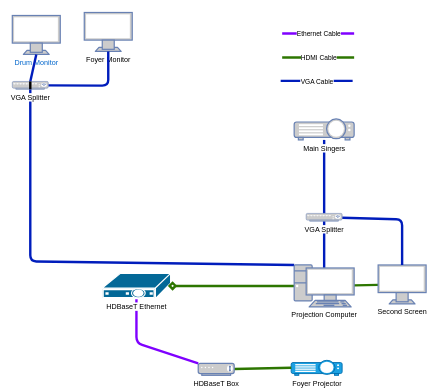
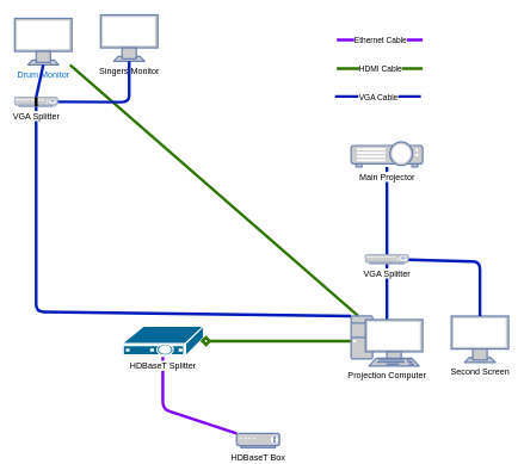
- <mxCell id="13" value="&lt;font style=&quot;background-color: rgb(255, 255, 255);&quot; color=&quot;#000000&quot;&gt;Foyer Monitor&lt;/font&gt;" style="fontColor=#0066CC;verticalAlign=top;verticalLabelPosition=bottom;labelPosition=center;align=center;html=1;outlineConnect=0;fillColor=#CCCCCC;strokeColor=#6881B3;gradientColor=none;gradientDirection=north;strokeWidth=2;shape=mxgraph.networks.monitor;labelBackgroundColor=#FFFFFF;" parent="1" vertex="1"><mxGeometry x="140" y="20" width="80" height="65" as="geometry" /></mxCell>
+ <mxCell id="13" value="&lt;font style=&quot;background-color: rgb(255, 255, 255);&quot; color=&quot;#000000&quot;&gt;Singers Monitor&lt;/font&gt;" style="fontColor=#0066CC;verticalAlign=top;verticalLabelPosition=bottom;labelPosition=center;align=center;html=1;outlineConnect=0;fillColor=#CCCCCC;strokeColor=#6881B3;gradientColor=none;gradientDirection=north;strokeWidth=2;shape=mxgraph.networks.monitor;labelBackgroundColor=#FFFFFF;" parent="1" vertex="1"><mxGeometry x="140" y="20" width="80" height="65" as="geometry" /></mxCell>
- <mxCell id="3" value="&lt;font style=&quot;background-color: rgb(255, 255, 255);&quot; color=&quot;#000000&quot;&gt;Main Singers&lt;/font&gt;" style="fontColor=#0066CC;verticalAlign=top;verticalLabelPosition=bottom;labelPosition=center;align=center;html=1;outlineConnect=0;fillColor=#CCCCCC;strokeColor=#6881B3;gradientColor=none;gradientDirection=north;strokeWidth=2;shape=mxgraph.networks.video_projector;" parent="1" vertex="1"><mxGeometry x="490" y="197.5" width="100" height="35" as="geometry" /></mxCell>
+ <mxCell id="3" value="&lt;font style=&quot;background-color: rgb(255, 255, 255);&quot; color=&quot;#000000&quot;&gt;Main Projector&lt;/font&gt;" style="fontColor=#0066CC;verticalAlign=top;verticalLabelPosition=bottom;labelPosition=center;align=center;html=1;outlineConnect=0;fillColor=#CCCCCC;strokeColor=#6881B3;gradientColor=none;gradientDirection=north;strokeWidth=2;shape=mxgraph.networks.video_projector;" parent="1" vertex="1"><mxGeometry x="490" y="197.5" width="100" height="35" as="geometry" /></mxCell>
- <mxCell id="7" style="edgeStyle=none;html=1;fontColor=#000000;strokeColor=#2D7600;endArrow=none;endFill=0;fillColor=#60a917;strokeWidth=4;" parent="1" source="11" target="12" edge="1"><mxGeometry relative="1" as="geometry" /></mxCell>
+ <mxCell id="7" style="edgeStyle=none;html=1;fontColor=#000000;strokeColor=#2D7600;endArrow=none;endFill=0;fillColor=#60a917;strokeWidth=4;" parent="1" source="11" target="14" edge="1"><mxGeometry relative="1" as="geometry" /></mxCell>
- <mxCell id="6" value="&lt;font style=&quot;background-color: rgb(255, 255, 255);&quot; color=&quot;#000000&quot;&gt;HDBaseT Ethernet&lt;/font&gt;" style="shape=mxgraph.cisco.misc.set_top_box;html=1;pointerEvents=1;dashed=0;fillColor=#036897;strokeColor=#ffffff;strokeWidth=2;verticalLabelPosition=bottom;verticalAlign=top;align=center;outlineConnect=0;" parent="1" vertex="1"><mxGeometry x="170" y="455" width="114" height="42" as="geometry" /></mxCell>
+ <mxCell id="6" value="&lt;font style=&quot;background-color: rgb(255, 255, 255);&quot; color=&quot;#000000&quot;&gt;HDBaseT Splitter&lt;/font&gt;" style="shape=mxgraph.cisco.misc.set_top_box;html=1;pointerEvents=1;dashed=0;fillColor=#036897;strokeColor=#ffffff;strokeWidth=2;verticalLabelPosition=bottom;verticalAlign=top;align=center;outlineConnect=0;" parent="1" vertex="1"><mxGeometry x="170" y="455" width="114" height="42" as="geometry" /></mxCell>
- <mxCell id="15" style="edgeStyle=none;html=1;strokeColor=#2D7600;strokeWidth=4;fontColor=#000000;endArrow=none;endFill=0;fillColor=#60a917;entryX=0;entryY=0.5;entryDx=0;entryDy=0;entryPerimeter=0;" parent="1" source="16" target="4" edge="1"><mxGeometry relative="1" as="geometry"><mxPoint x="450" y="615" as="targetPoint" /></mxGeometry></mxCell>
- <mxCell id="4" value="&lt;font style=&quot;background-color: rgb(255, 255, 255);&quot; color=&quot;#000000&quot;&gt;Foyer Projector&lt;/font&gt;" style="fontColor=#ffffff;verticalAlign=top;verticalLabelPosition=bottom;labelPosition=center;align=center;html=1;outlineConnect=0;fillColor=#1ba1e2;strokeColor=#006EAF;gradientDirection=north;strokeWidth=2;shape=mxgraph.networks.video_projector;" parent="1" vertex="1"><mxGeometry x="485" y="600" width="85" height="25" as="geometry" /></mxCell>
